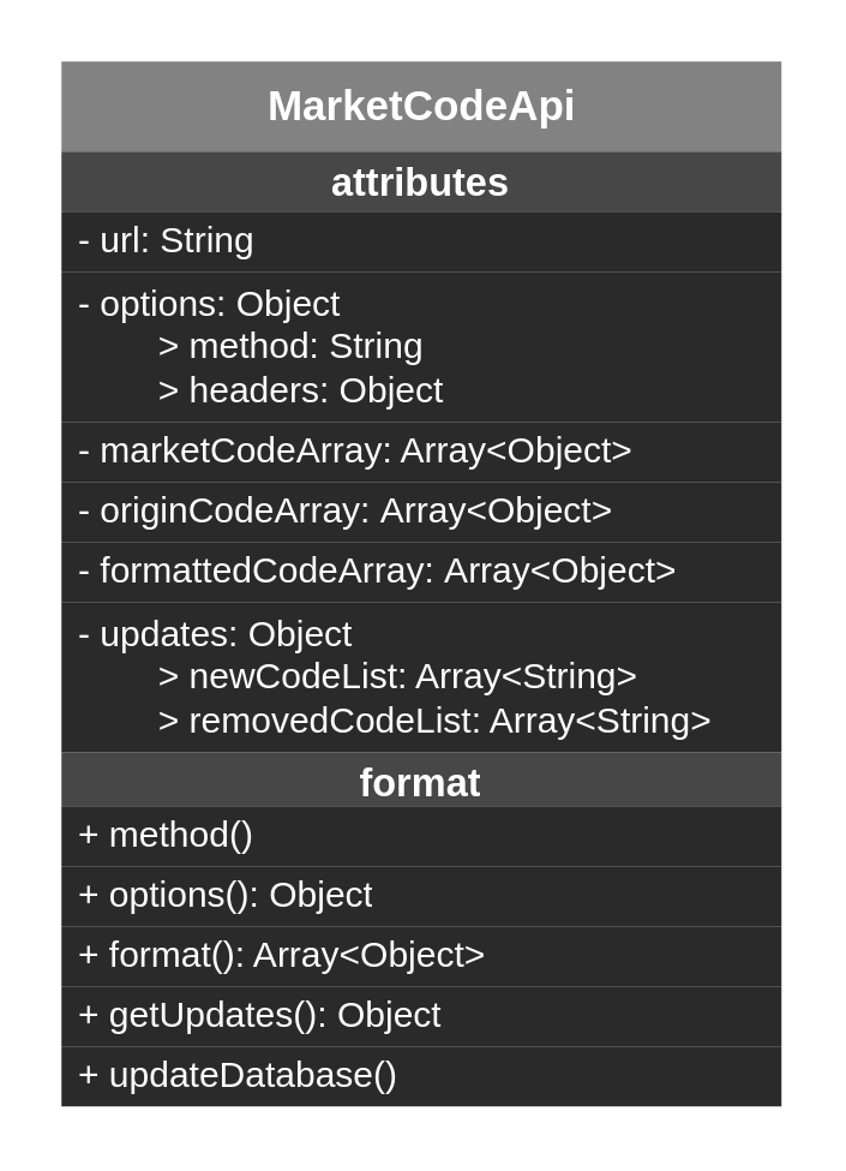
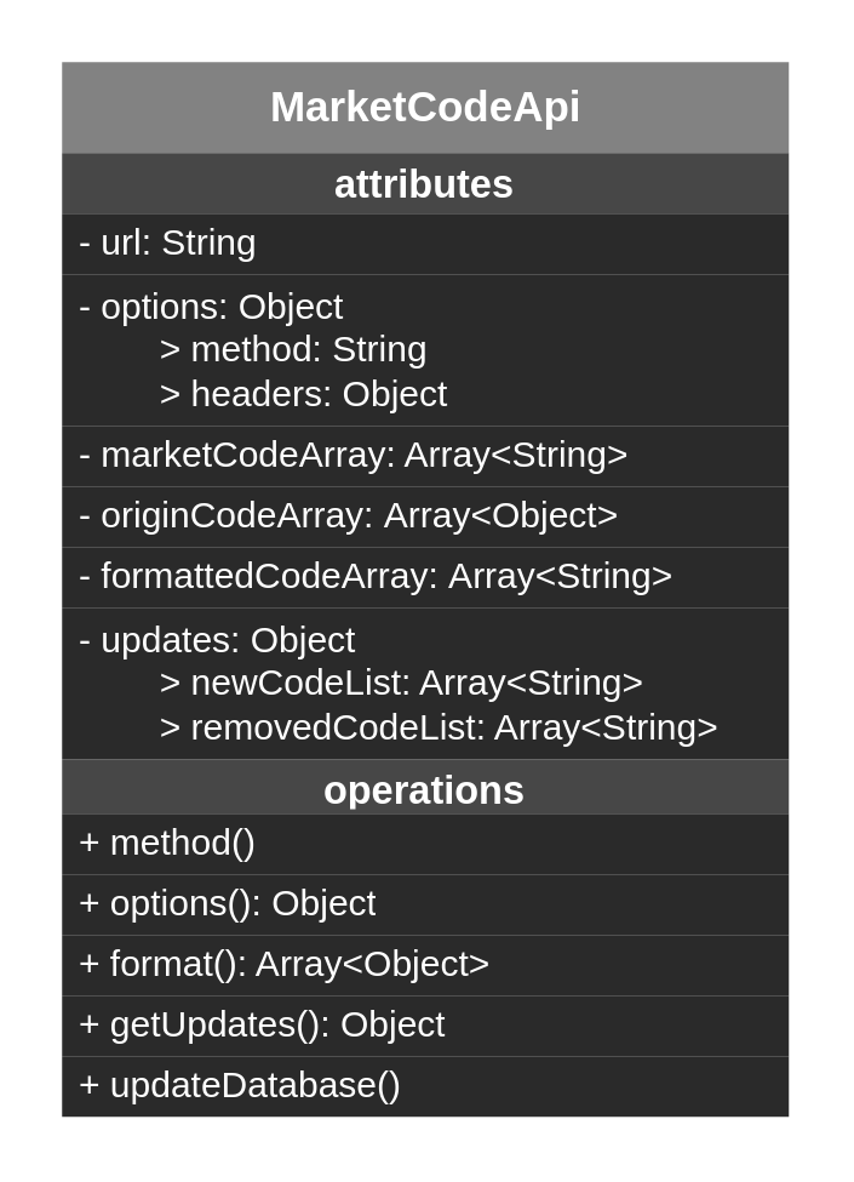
- <mxCell id="6" value="&lt;font&gt;- marketCodeArray: Array&amp;lt;Object&amp;gt;&lt;/font&gt;" style="text;html=1;align=left;verticalAlign=middle;spacingLeft=4;spacingRight=4;overflow=hidden;rotatable=0;points=[[0,0.5],[1,0.5]];portConstraint=eastwest;fillColor=#2a2a2a;fontColor=#FFFFFF;" parent="2" vertex="1"><mxGeometry y="120" width="240" height="20" as="geometry" /></mxCell>
+ <mxCell id="6" value="&lt;font&gt;- marketCodeArray: Array&amp;lt;String&amp;gt;&lt;/font&gt;" style="text;html=1;align=left;verticalAlign=middle;spacingLeft=4;spacingRight=4;overflow=hidden;rotatable=0;points=[[0,0.5],[1,0.5]];portConstraint=eastwest;fillColor=#2a2a2a;fontColor=#FFFFFF;" parent="2" vertex="1"><mxGeometry y="120" width="240" height="20" as="geometry" /></mxCell>
- <mxCell id="8" value="&lt;font&gt;- formattedCodeArray:&amp;nbsp;&lt;/font&gt;Array&amp;lt;Object&amp;gt;" style="text;html=1;align=left;verticalAlign=middle;spacingLeft=4;spacingRight=4;overflow=hidden;rotatable=0;points=[[0,0.5],[1,0.5]];portConstraint=eastwest;fillColor=#2a2a2a;fontColor=#FFFFFF;" parent="2" vertex="1"><mxGeometry y="160" width="240" height="20" as="geometry" /></mxCell>
+ <mxCell id="8" value="&lt;font&gt;- formattedCodeArray:&amp;nbsp;&lt;/font&gt;Array&amp;lt;String&amp;gt;" style="text;html=1;align=left;verticalAlign=middle;spacingLeft=4;spacingRight=4;overflow=hidden;rotatable=0;points=[[0,0.5],[1,0.5]];portConstraint=eastwest;fillColor=#2a2a2a;fontColor=#FFFFFF;" parent="2" vertex="1"><mxGeometry y="160" width="240" height="20" as="geometry" /></mxCell>
- <mxCell id="10" value="format" style="text;html=1;align=center;verticalAlign=middle;spacingLeft=4;spacingRight=4;overflow=hidden;rotatable=0;points=[[0,0.5],[1,0.5]];portConstraint=eastwest;fillColor=#474747;fontColor=#FFFFFF;fontSize=13;fontStyle=1" parent="2" vertex="1"><mxGeometry y="230" width="240" height="18" as="geometry" /></mxCell>
+ <mxCell id="10" value="operations" style="text;html=1;align=center;verticalAlign=middle;spacingLeft=4;spacingRight=4;overflow=hidden;rotatable=0;points=[[0,0.5],[1,0.5]];portConstraint=eastwest;fillColor=#474747;fontColor=#FFFFFF;fontSize=13;fontStyle=1" parent="2" vertex="1"><mxGeometry y="230" width="240" height="18" as="geometry" /></mxCell>
